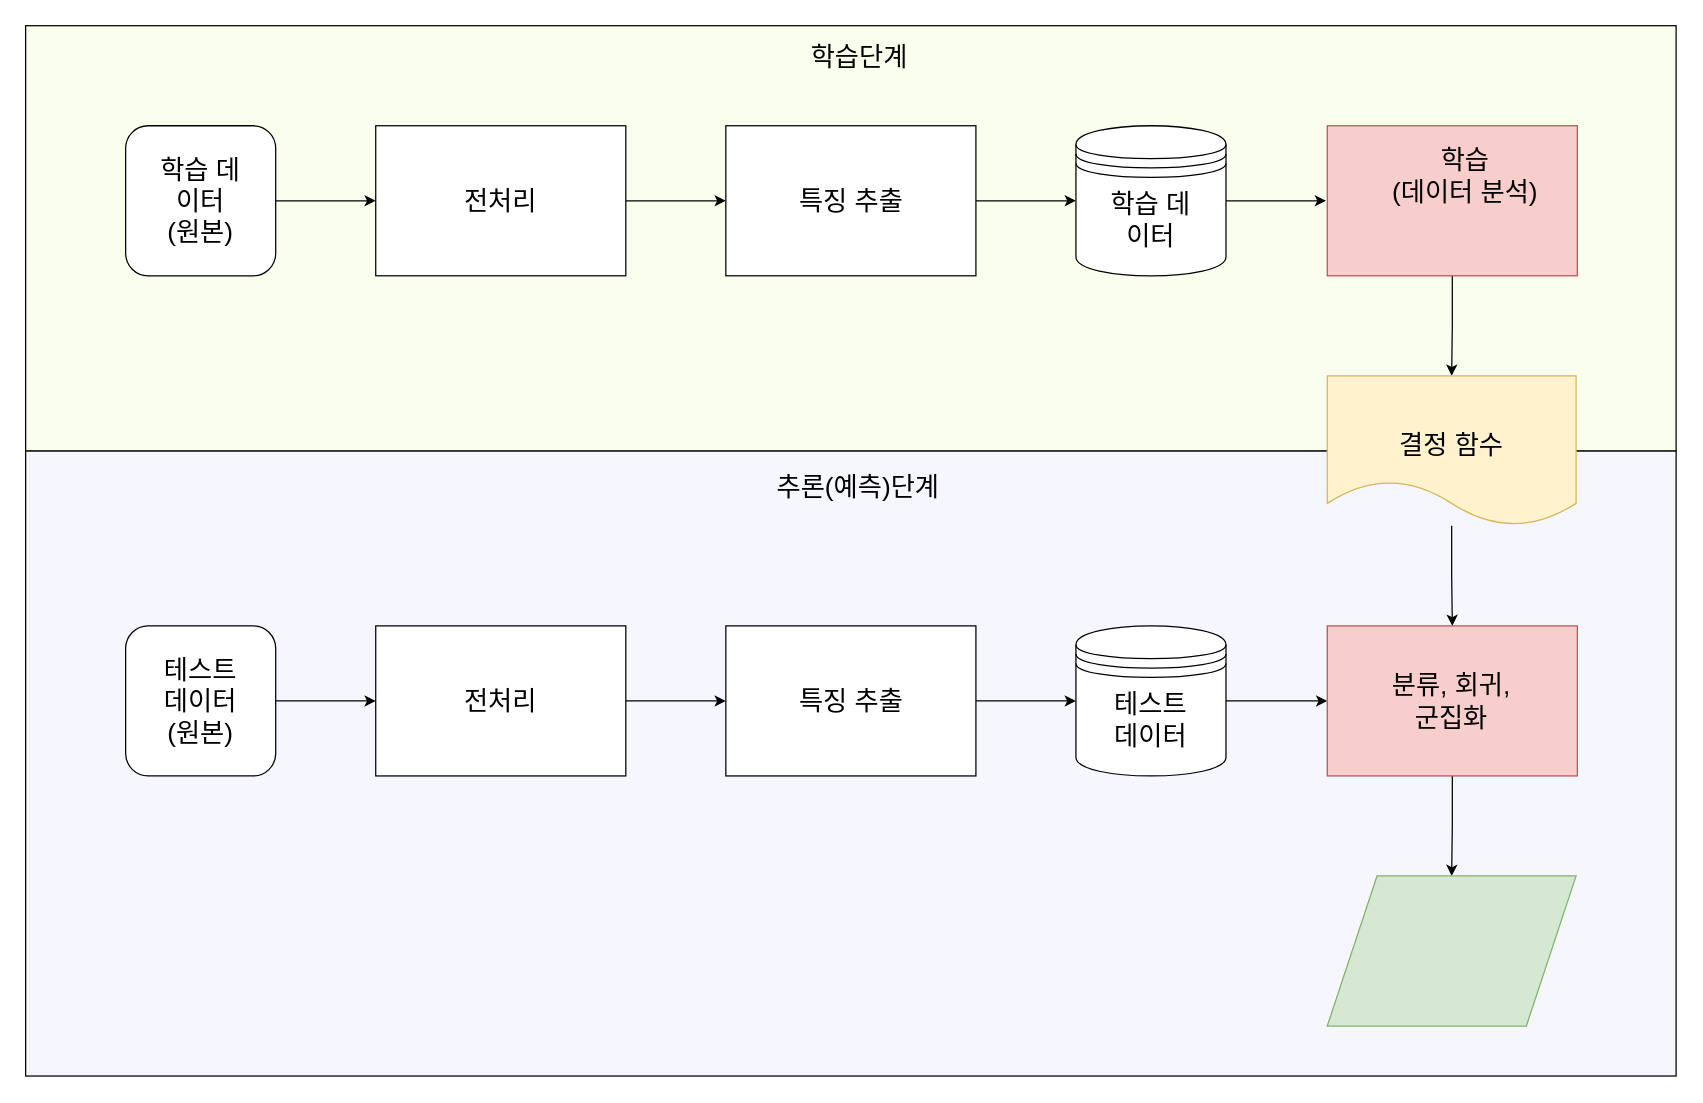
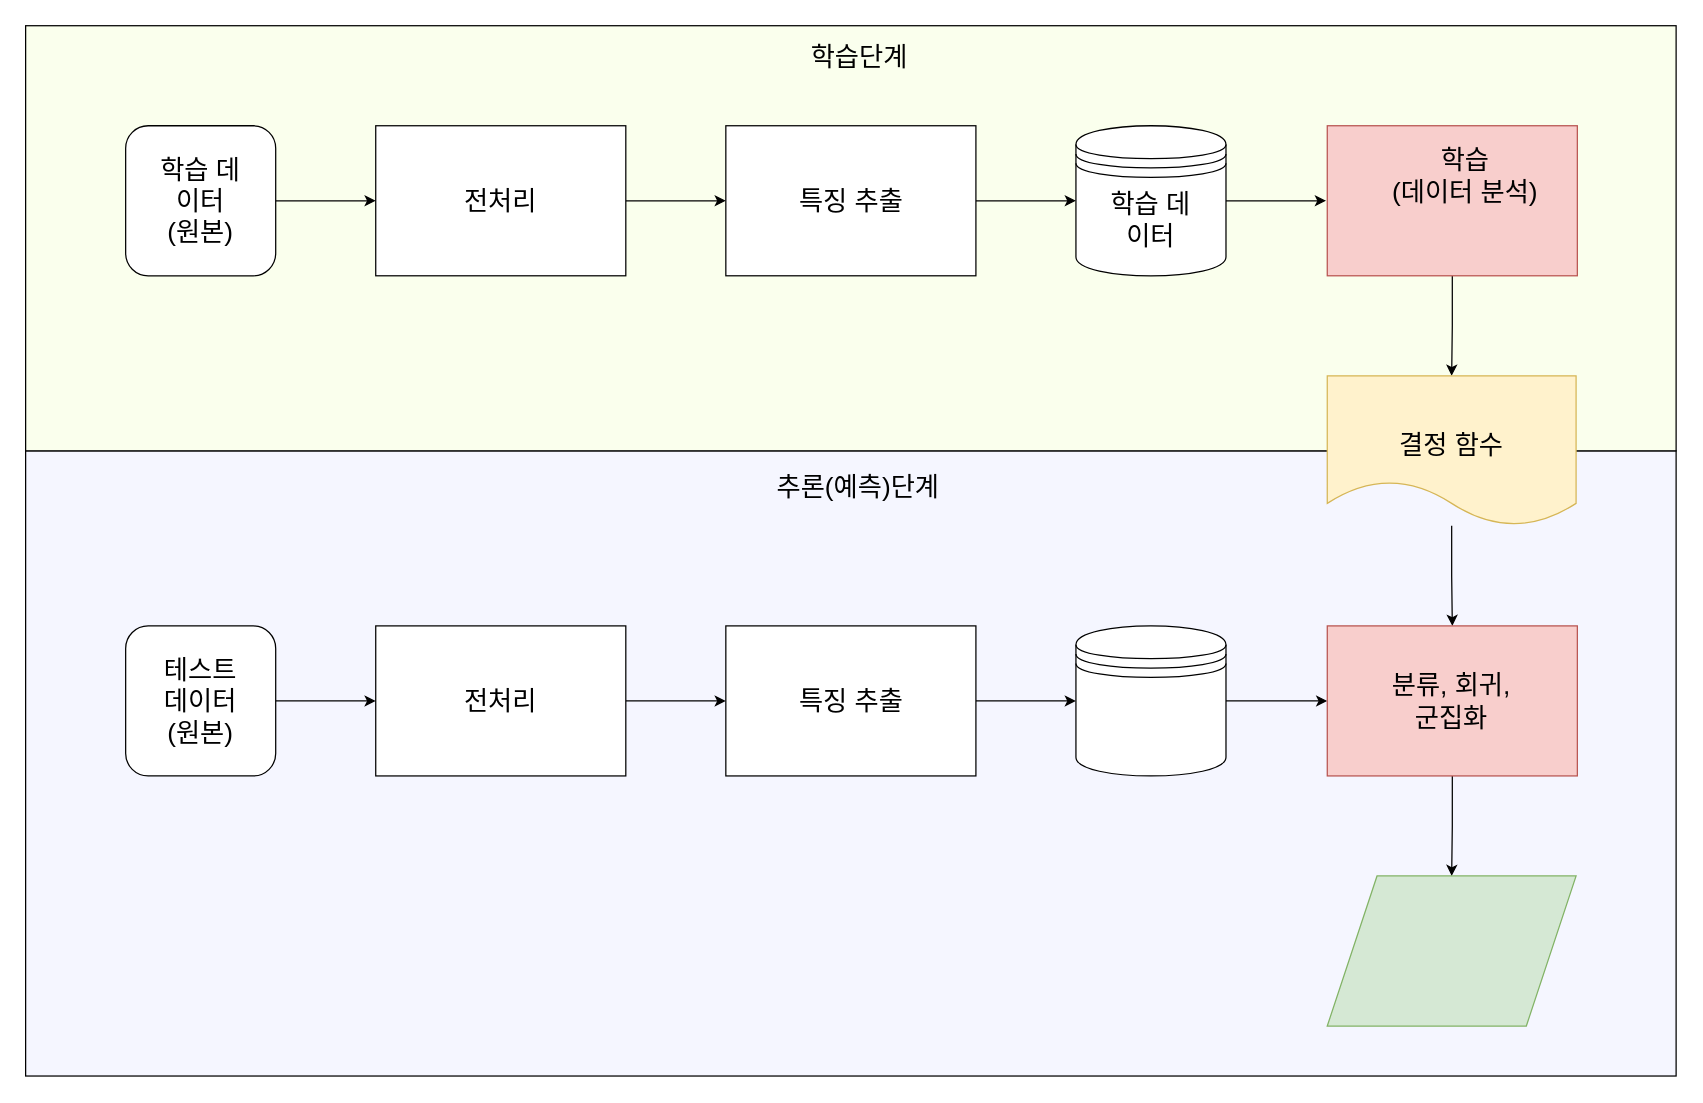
- <mxCell id="33" value="&lt;font style=&quot;font-size: 21px;&quot;&gt;테스트&lt;/font&gt;&lt;div&gt;&lt;font style=&quot;font-size: 21px;&quot;&gt;데이터&lt;/font&gt;&lt;/div&gt;" style="text;strokeColor=none;align=center;fillColor=none;html=1;verticalAlign=middle;whiteSpace=wrap;rounded=0;" vertex="1" parent="1"><mxGeometry x="886.25" y="560" width="67.5" height="30" as="geometry" /></mxCell>
